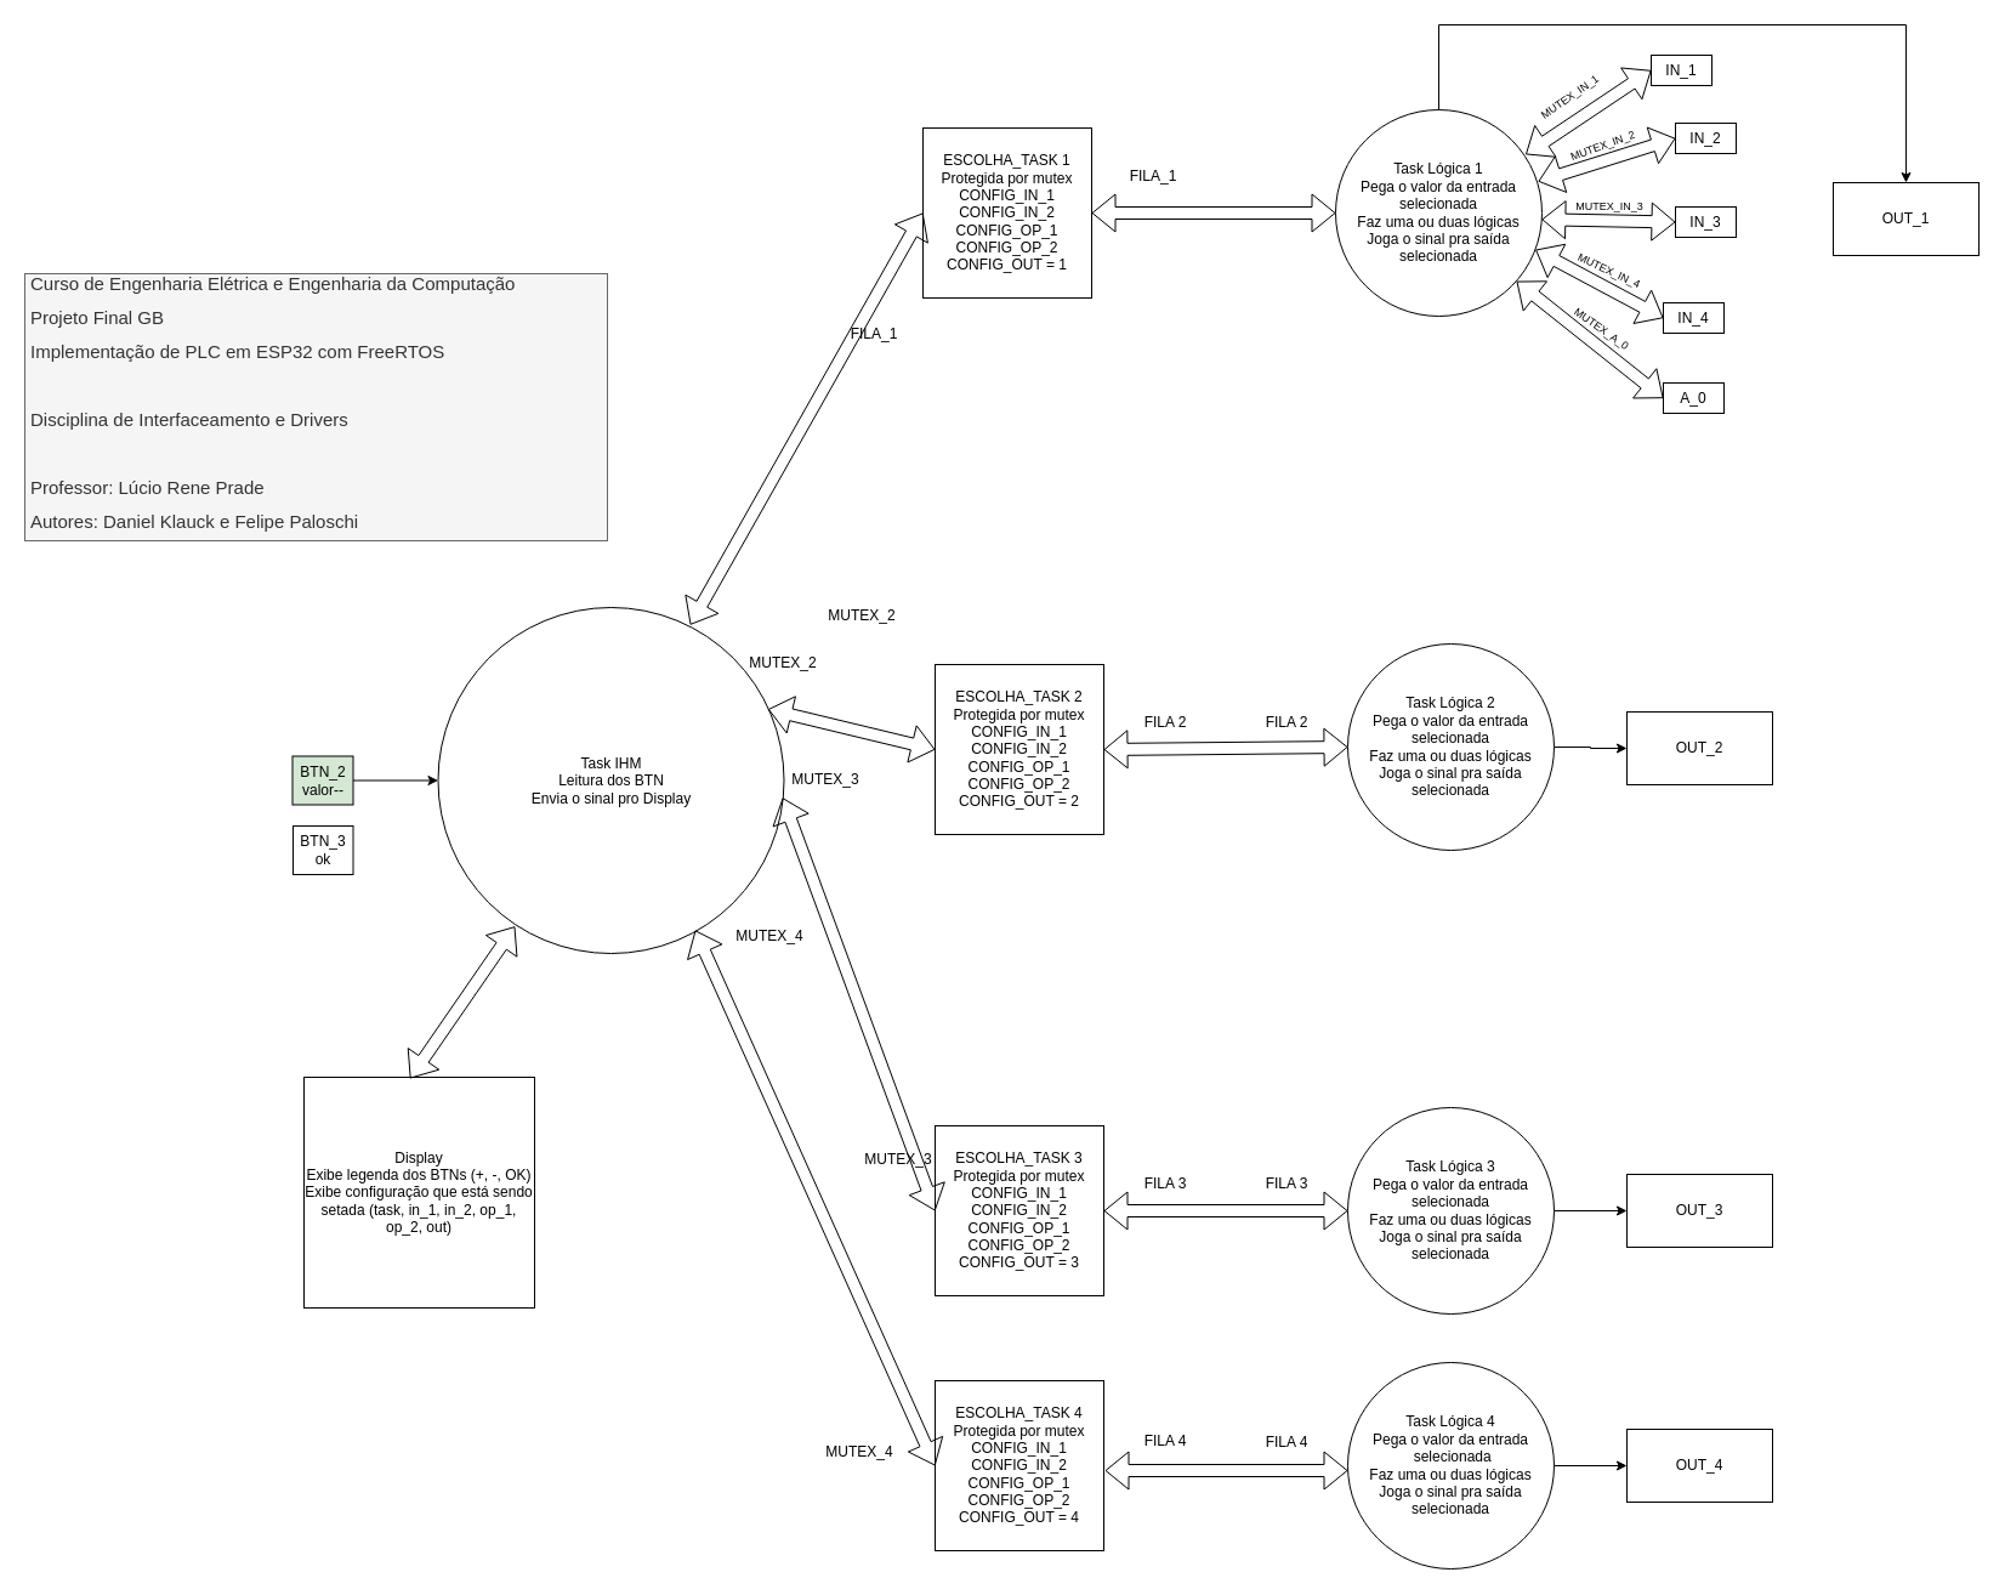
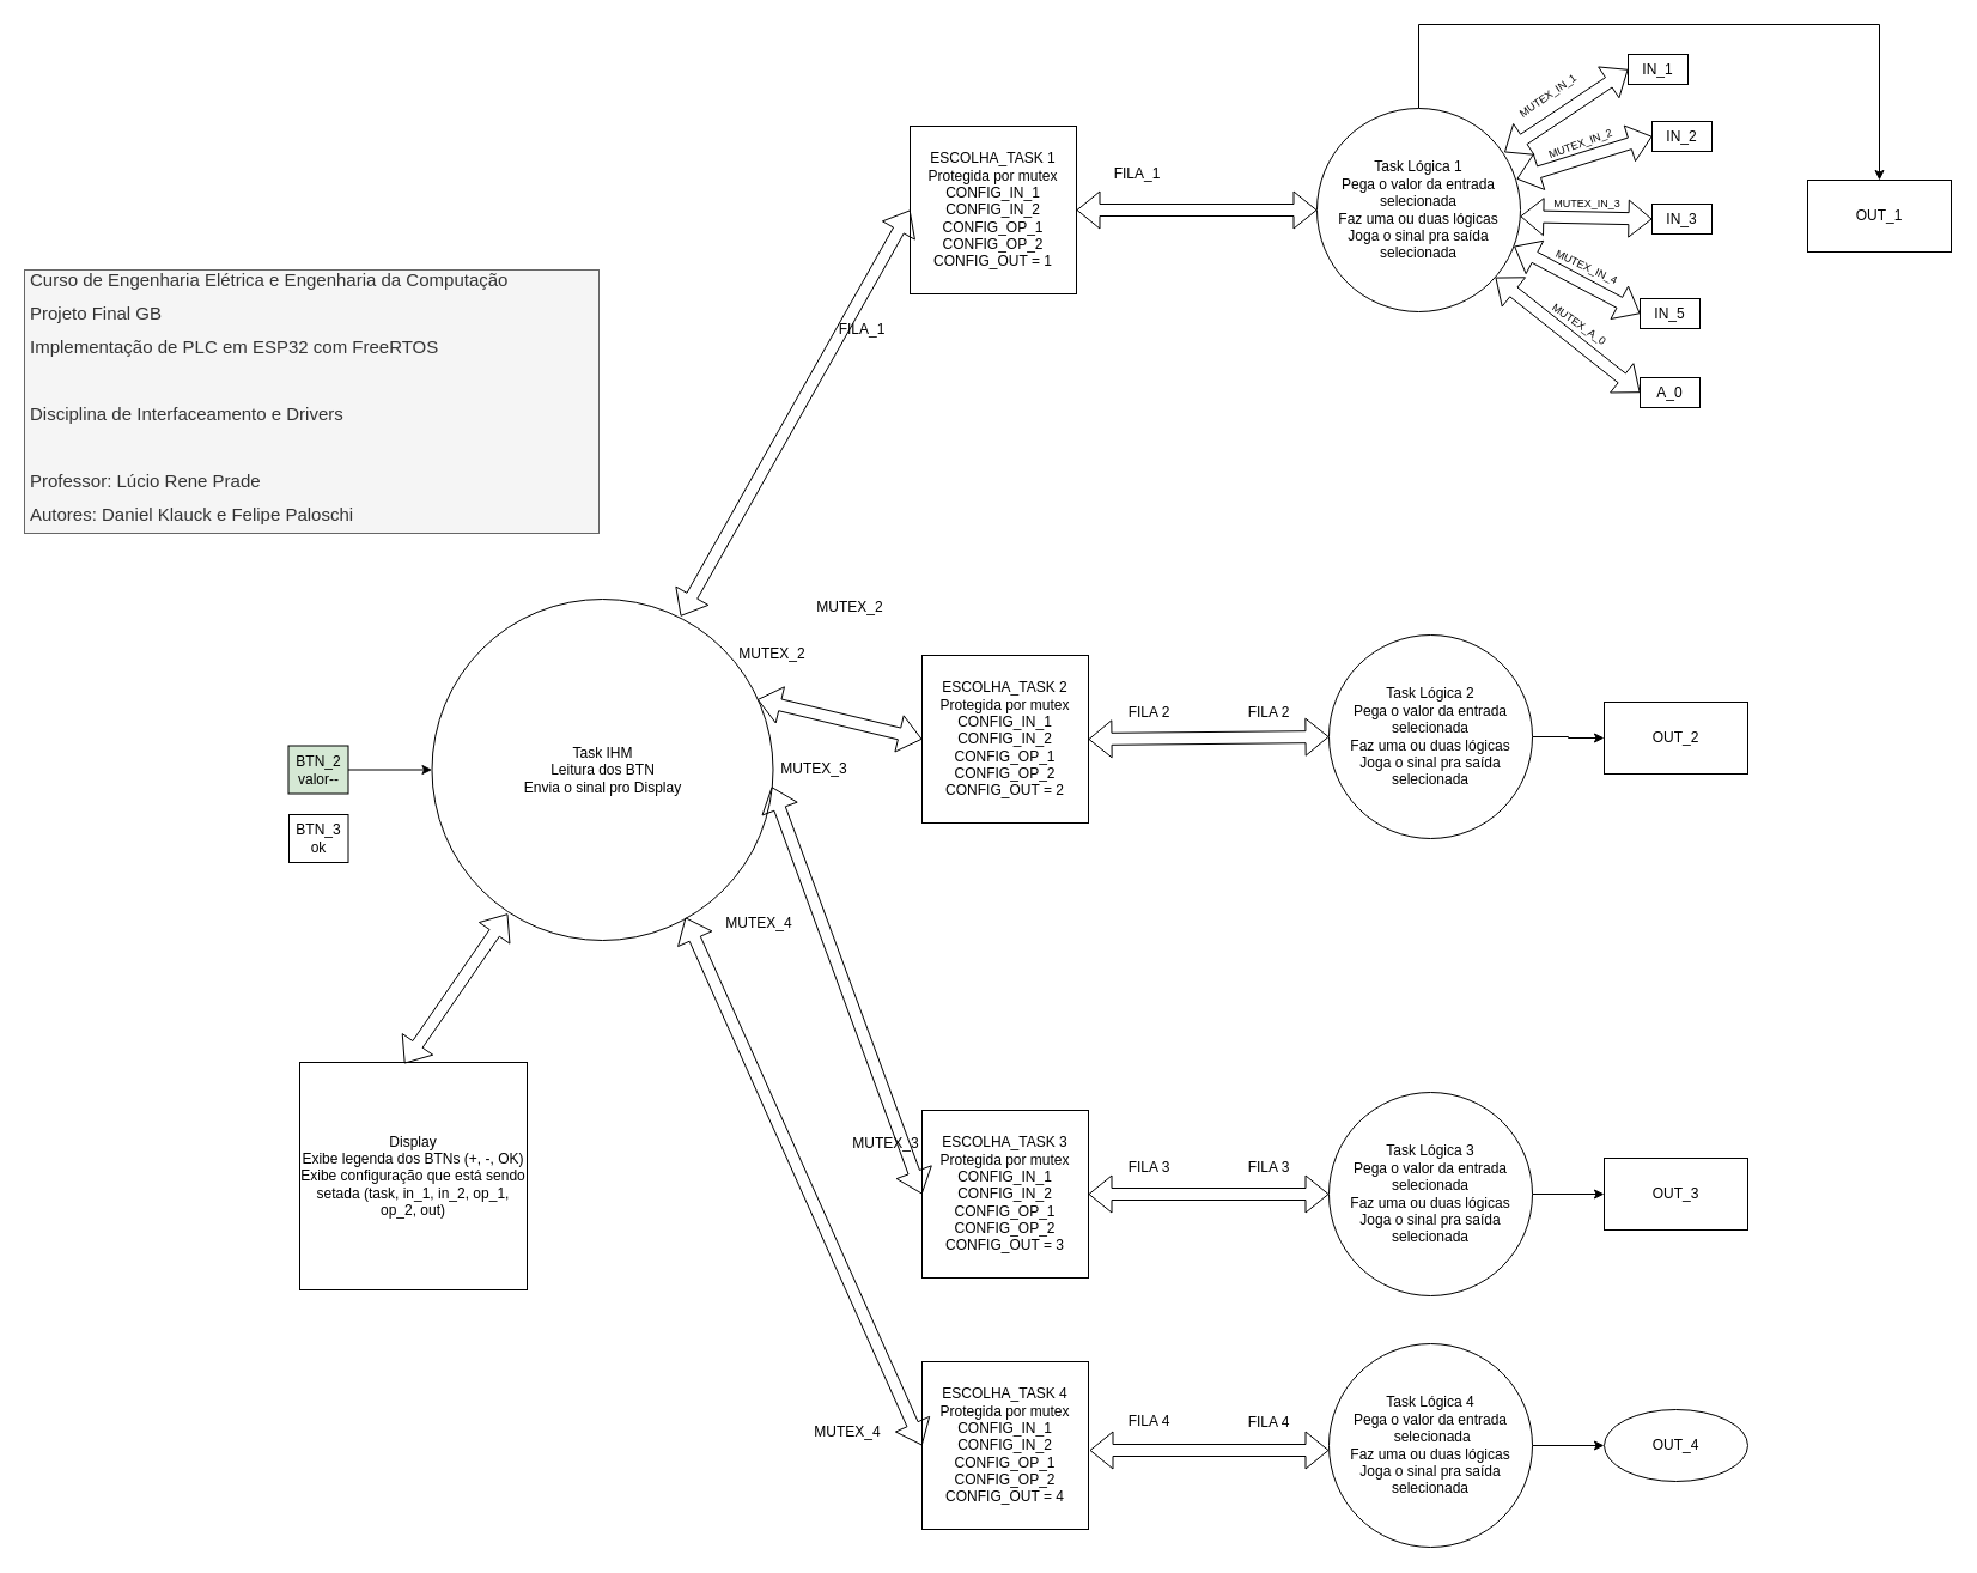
- <mxCell id="50" value="IN_4" style="rounded=0;whiteSpace=wrap;html=1;" vertex="1" parent="1"><mxGeometry x="1370" y="249" width="50" height="25" as="geometry" /></mxCell>
+ <mxCell id="50" value="IN_5" style="rounded=0;whiteSpace=wrap;html=1;" vertex="1" parent="1"><mxGeometry x="1370" y="249" width="50" height="25" as="geometry" /></mxCell>
- <mxCell id="45" value="OUT_4" style="rounded=0;whiteSpace=wrap;html=1;" parent="1" vertex="1"><mxGeometry x="1340" y="1177" width="120" height="60" as="geometry" /></mxCell>
+ <mxCell id="45" value="OUT_4" style="ellipse;whiteSpace=wrap;html=1;" parent="1" vertex="1"><mxGeometry x="1340" y="1177" width="120" height="60" as="geometry" /></mxCell>
